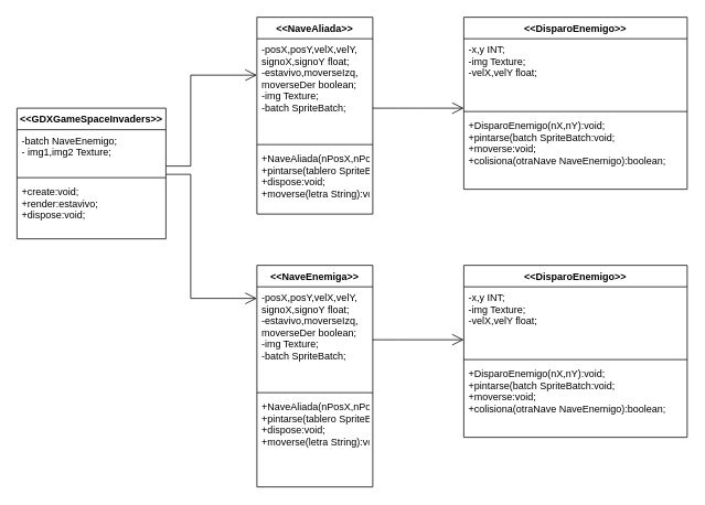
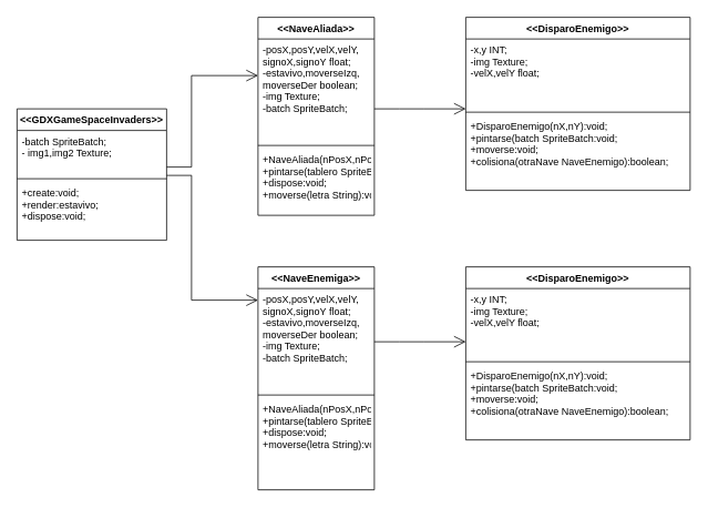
- <mxCell id="3" value="-batch NaveEnemigo;&#10;- img1,img2 Texture;&#10;" style="text;strokeColor=none;fillColor=none;align=left;verticalAlign=top;spacingLeft=4;spacingRight=4;overflow=hidden;rotatable=0;points=[[0,0.5],[1,0.5]];portConstraint=eastwest;" vertex="1" parent="2"><mxGeometry y="26" width="180" height="54" as="geometry" /></mxCell>
+ <mxCell id="3" value="-batch SpriteBatch;&#10;- img1,img2 Texture;&#10;" style="text;strokeColor=none;fillColor=none;align=left;verticalAlign=top;spacingLeft=4;spacingRight=4;overflow=hidden;rotatable=0;points=[[0,0.5],[1,0.5]];portConstraint=eastwest;" vertex="1" parent="2"><mxGeometry y="26" width="180" height="54" as="geometry" /></mxCell>
